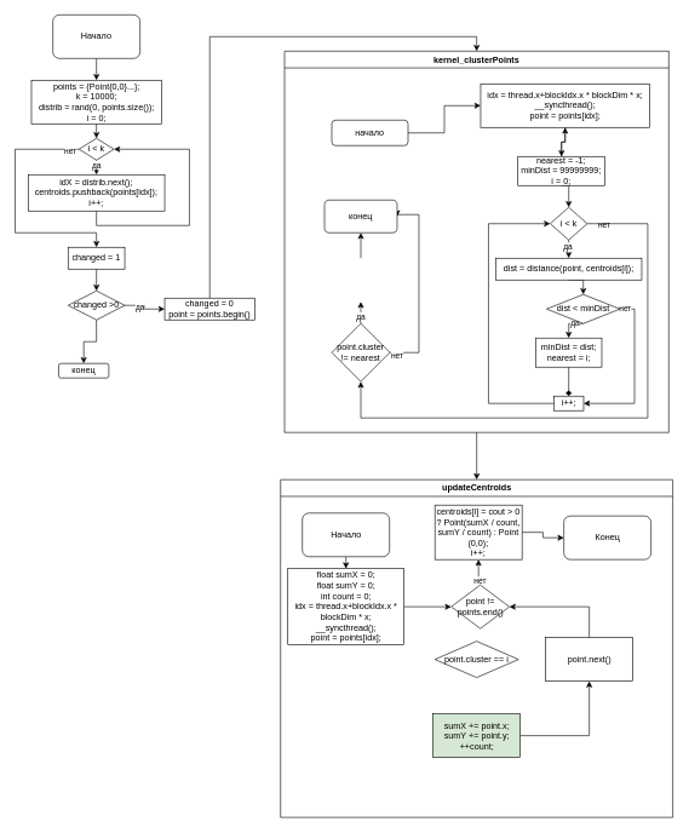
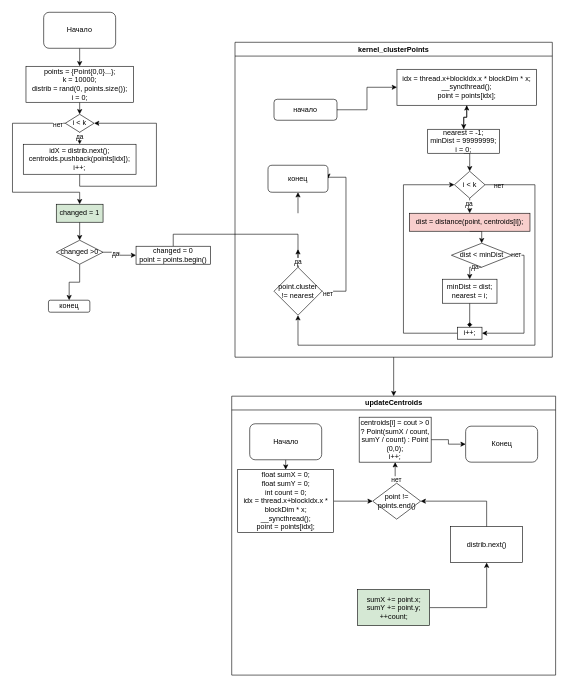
- <mxCell id="18" style="edgeStyle=orthogonalEdgeStyle;rounded=0;orthogonalLoop=1;jettySize=auto;html=1;exitX=0.5;exitY=0;exitDx=0;exitDy=0;entryX=0.5;entryY=0;entryDx=0;entryDy=0;" edge="1" parent="1" source="19" target="30"><mxGeometry relative="1" as="geometry" /></mxCell>
+ <mxCell id="18" style="edgeStyle=orthogonalEdgeStyle;rounded=0;orthogonalLoop=1;jettySize=auto;html=1;exitX=0.5;exitY=0;exitDx=0;exitDy=0;" edge="1" parent="1" source="19" target="56"><mxGeometry relative="1" as="geometry" /></mxCell>
- <mxCell id="13" value="changed = 1" style="rounded=0;whiteSpace=wrap;html=1;" vertex="1" parent="1"><mxGeometry x="93" y="340" width="78" height="30" as="geometry" /></mxCell>
+ <mxCell id="13" value="changed = 1" style="rounded=0;whiteSpace=wrap;html=1;fillColor=#d5e8d4;" vertex="1" parent="1"><mxGeometry x="93" y="340" width="78" height="30" as="geometry" /></mxCell>
- <mxCell id="42" value="dist = distance(point, centroids[i]);" style="rounded=0;whiteSpace=wrap;html=1;" vertex="1" parent="30"><mxGeometry x="290.75" y="285" width="201" height="30" as="geometry" /></mxCell>
+ <mxCell id="42" value="dist = distance(point, centroids[i]);" style="rounded=0;whiteSpace=wrap;html=1;fillColor=#f8cecc;" vertex="1" parent="30"><mxGeometry x="290.75" y="285" width="201" height="30" as="geometry" /></mxCell>
- <mxCell id="67" value="point.cluster == i" style="rhombus;whiteSpace=wrap;html=1;" vertex="1" parent="61"><mxGeometry x="212.5" y="222.5" width="115" height="50" as="geometry" /></mxCell>
- <mxCell id="71" value="point.next()" style="rounded=0;whiteSpace=wrap;html=1;" vertex="1" parent="61"><mxGeometry x="365" y="217.5" width="120" height="60" as="geometry" /></mxCell>
+ <mxCell id="71" value="distrib.next()" style="rounded=0;whiteSpace=wrap;html=1;" vertex="1" parent="61"><mxGeometry x="365" y="217.5" width="120" height="60" as="geometry" /></mxCell>
